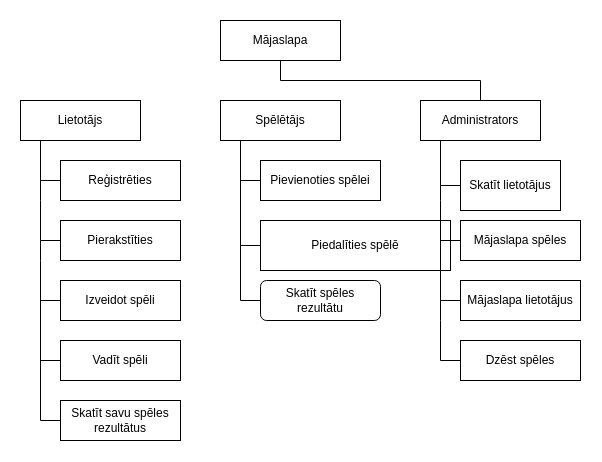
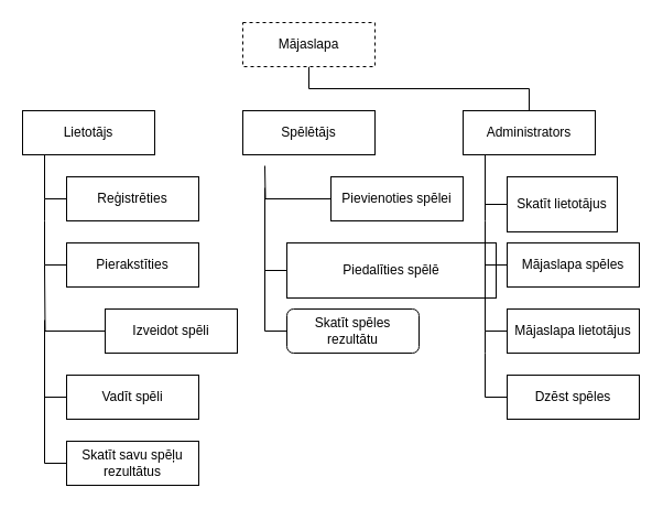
- <mxCell id="3" value="Mājaslapa" style="rounded=0;whiteSpace=wrap;html=1;" vertex="1" parent="1"><mxGeometry x="220" y="20" width="120" height="40" as="geometry" /></mxCell>
+ <mxCell id="3" value="Mājaslapa" style="rounded=0;whiteSpace=wrap;html=1;dashed=1;" vertex="1" parent="1"><mxGeometry x="220" y="20" width="120" height="40" as="geometry" /></mxCell>
- <mxCell id="18" value="Pievienoties spēlei" style="rounded=0;whiteSpace=wrap;html=1;" vertex="1" parent="1"><mxGeometry x="260" y="160" width="120" height="40" as="geometry" /></mxCell>
+ <mxCell id="18" value="Pievienoties spēlei" style="rounded=0;whiteSpace=wrap;html=1;" vertex="1" parent="1"><mxGeometry x="300" y="160" width="120" height="40" as="geometry" /></mxCell>
- <mxCell id="12" value="Izveidot spēli" style="rounded=0;whiteSpace=wrap;html=1;" vertex="1" parent="1"><mxGeometry x="60" y="280" width="120" height="40" as="geometry" /></mxCell>
+ <mxCell id="12" value="Izveidot spēli" style="rounded=0;whiteSpace=wrap;html=1;" vertex="1" parent="1"><mxGeometry x="95" y="280" width="120" height="40" as="geometry" /></mxCell>
- <mxCell id="16" value="Skatīt savu spēles &lt;br&gt;rezultātus" style="rounded=0;whiteSpace=wrap;html=1;" vertex="1" parent="1"><mxGeometry x="60" y="400" width="120" height="40" as="geometry" /></mxCell>
+ <mxCell id="16" value="Skatīt savu spēļu &lt;br&gt;rezultātus" style="rounded=0;whiteSpace=wrap;html=1;" vertex="1" parent="1"><mxGeometry x="60" y="400" width="120" height="40" as="geometry" /></mxCell>
